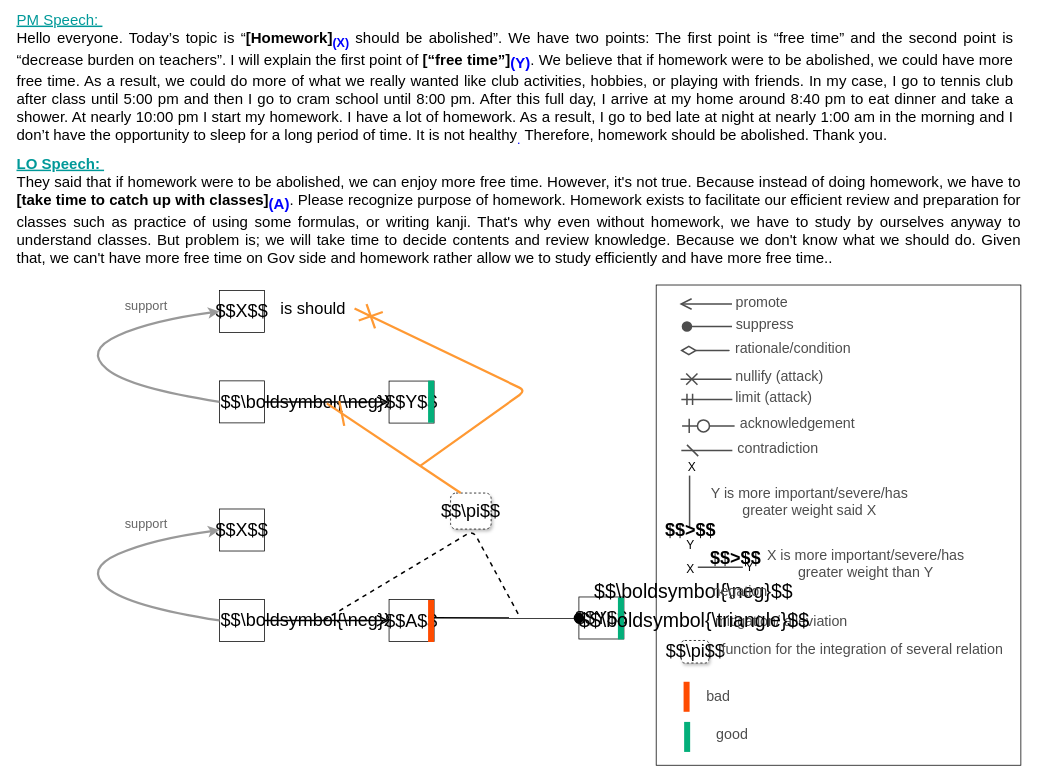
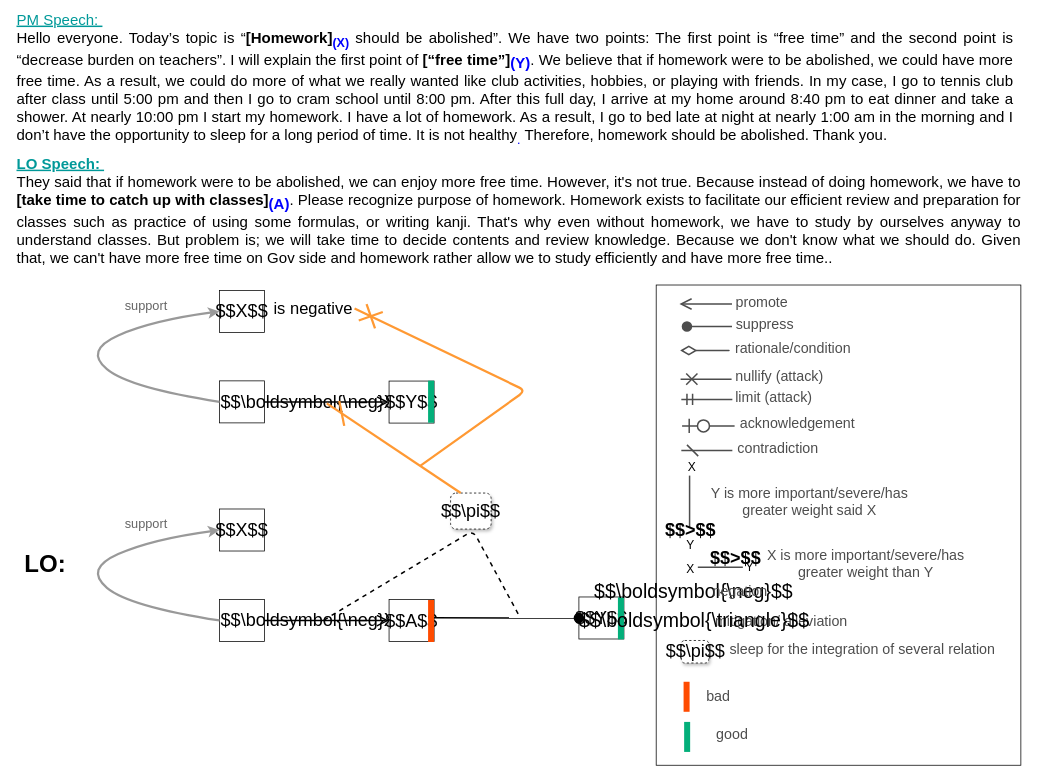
- <mxCell id="5" value="&lt;font style=&quot;font-size: 22px&quot;&gt;is should&lt;/font&gt;" style="text;html=1;strokeColor=none;fillColor=none;align=center;verticalAlign=middle;whiteSpace=wrap;rounded=0;" parent="1" vertex="1"><mxGeometry x="362" y="393" width="110" height="35" as="geometry" /></mxCell>
+ <mxCell id="5" value="&lt;font style=&quot;font-size: 22px&quot;&gt;is negative&lt;/font&gt;" style="text;html=1;strokeColor=none;fillColor=none;align=center;verticalAlign=middle;whiteSpace=wrap;rounded=0;" parent="1" vertex="1"><mxGeometry x="362" y="393" width="110" height="35" as="geometry" /></mxCell>
+ <mxCell id="3" value="&lt;font size=&quot;1&quot;&gt;&lt;b style=&quot;font-size: 32px&quot;&gt;LO:&lt;/b&gt;&lt;/font&gt;" style="text;html=1;strokeColor=none;fillColor=none;align=center;verticalAlign=middle;whiteSpace=wrap;rounded=0;" parent="1" vertex="1"><mxGeometry x="20" y="730.5" width="80" height="40" as="geometry" /></mxCell>
- <mxCell id="57" value="&lt;span style=&quot;font-size: 19px&quot;&gt;function for the integration of several relation&lt;/span&gt;" style="text;html=1;strokeColor=none;fillColor=none;align=center;verticalAlign=middle;whiteSpace=wrap;rounded=0;fontColor=#4D4D4D;" parent="1" vertex="1"><mxGeometry x="948.25" y="849" width="401.75" height="34" as="geometry" /></mxCell>
+ <mxCell id="57" value="&lt;span style=&quot;font-size: 19px&quot;&gt;sleep for the integration of several relation&lt;/span&gt;" style="text;html=1;strokeColor=none;fillColor=none;align=center;verticalAlign=middle;whiteSpace=wrap;rounded=0;fontColor=#4D4D4D;" parent="1" vertex="1"><mxGeometry x="948.25" y="849" width="401.75" height="34" as="geometry" /></mxCell>
